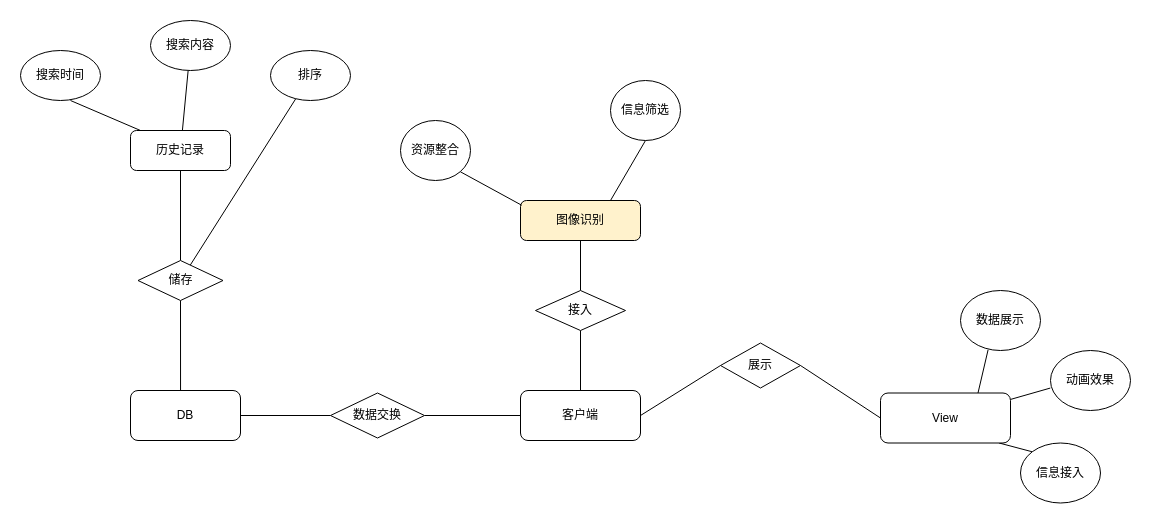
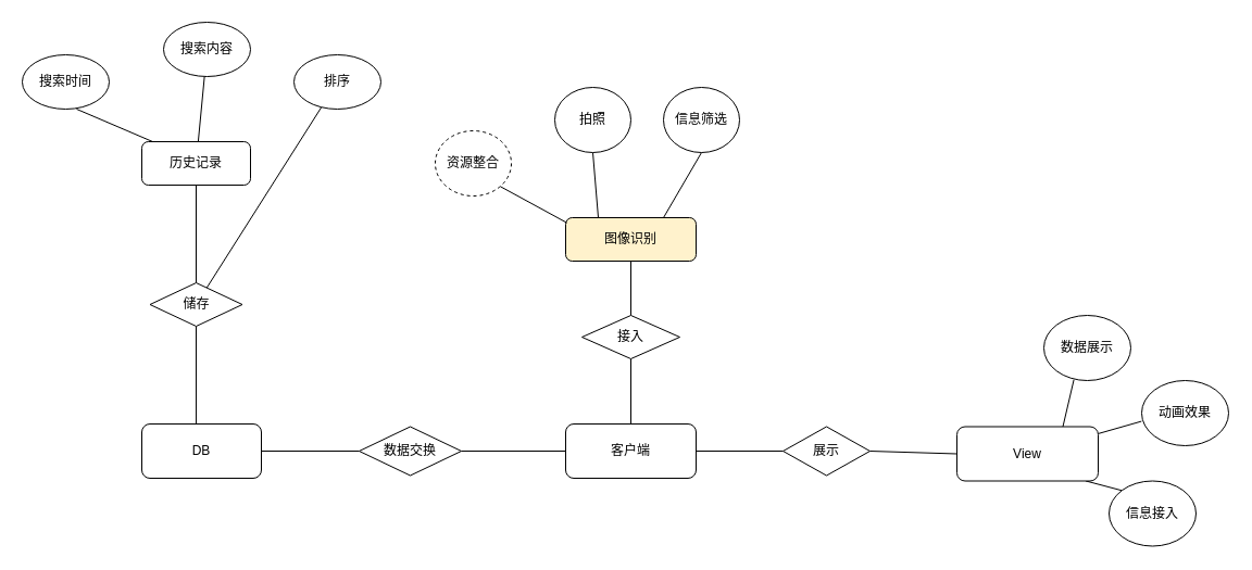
+ <mxCell id="25" value="拍照" style="ellipse;whiteSpace=wrap;html=1;" vertex="1" parent="1"><mxGeometry x="510" y="80" width="70" height="60" as="geometry" /></mxCell>
- <mxCell id="29" value="资源整合&lt;br&gt;" style="ellipse;whiteSpace=wrap;html=1;" vertex="1" parent="1"><mxGeometry x="400" y="120" width="70" height="60" as="geometry" /></mxCell>
+ <mxCell id="29" value="资源整合&lt;br&gt;" style="ellipse;whiteSpace=wrap;html=1;dashed=1;" vertex="1" parent="1"><mxGeometry x="400" y="120" width="70" height="60" as="geometry" /></mxCell>
+ <mxCell id="24" style="edgeStyle=none;rounded=0;orthogonalLoop=1;jettySize=auto;html=1;exitX=0.5;exitY=1;exitDx=0;exitDy=0;entryX=0.25;entryY=0;entryDx=0;entryDy=0;endArrow=none;endFill=0;" edge="1" parent="1" source="25" target="19"><mxGeometry relative="1" as="geometry" /></mxCell>
- <mxCell id="33" value="展示" style="rhombus;whiteSpace=wrap;html=1;" vertex="1" parent="1"><mxGeometry x="720" y="342.5" width="80" height="45" as="geometry" /></mxCell>
+ <mxCell id="33" value="展示" style="rhombus;whiteSpace=wrap;html=1;" vertex="1" parent="1"><mxGeometry x="720" y="392.5" width="80" height="45" as="geometry" /></mxCell>
